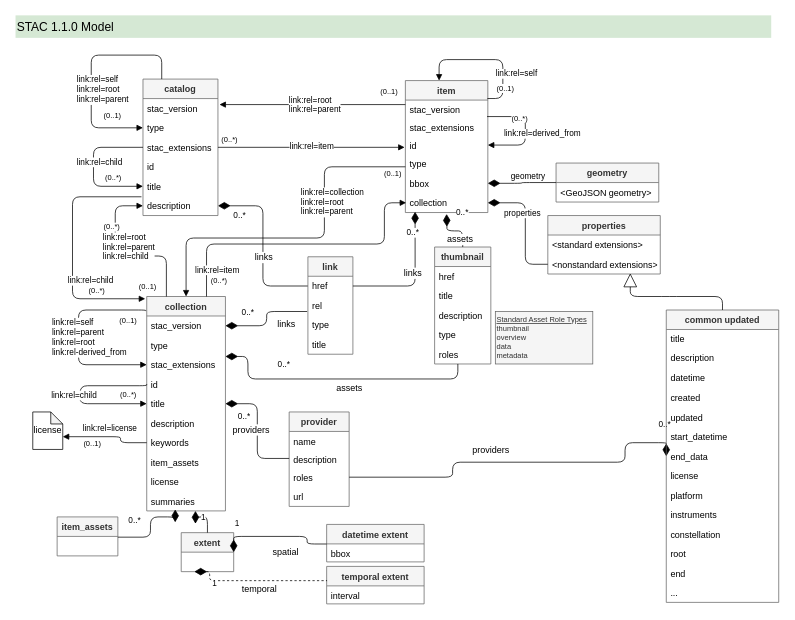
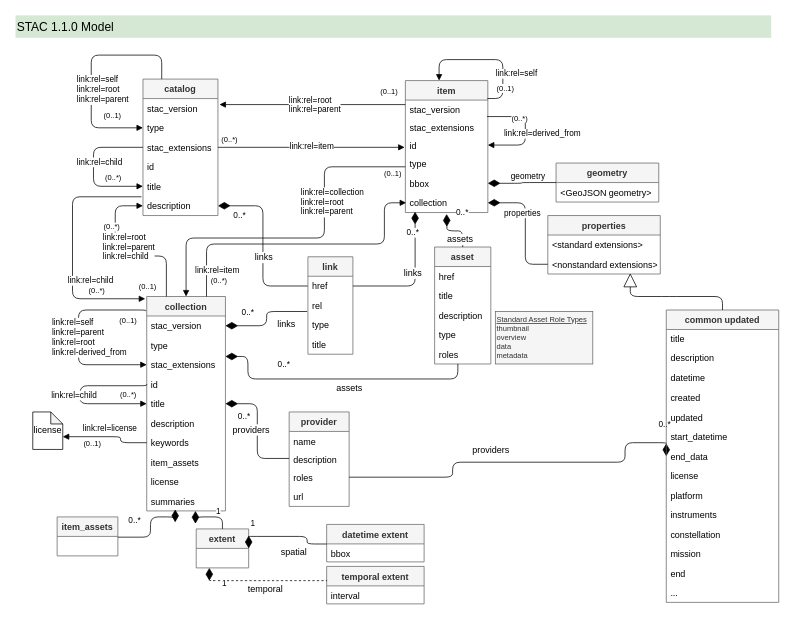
- <mxCell id="55" value="thumbnail" style="swimlane;fontStyle=1;childLayout=stackLayout;horizontal=1;startSize=26;fillColor=#f5f5f5;horizontalStack=0;resizeParent=1;resizeParentMax=0;resizeLast=0;collapsible=1;marginBottom=0;strokeColor=#666666;fontColor=#333333;" parent="1" vertex="1"><mxGeometry x="579" y="329" width="75" height="156" as="geometry" /></mxCell>
+ <mxCell id="55" value="asset" style="swimlane;fontStyle=1;childLayout=stackLayout;horizontal=1;startSize=26;fillColor=#f5f5f5;horizontalStack=0;resizeParent=1;resizeParentMax=0;resizeLast=0;collapsible=1;marginBottom=0;strokeColor=#666666;fontColor=#333333;" parent="1" vertex="1"><mxGeometry x="579" y="329" width="75" height="156" as="geometry" /></mxCell>
- <mxCell id="70" value="extent" style="swimlane;fontStyle=1;childLayout=stackLayout;horizontal=1;startSize=26;fillColor=#f5f5f5;horizontalStack=0;resizeParent=1;resizeParentMax=0;resizeLast=0;collapsible=1;marginBottom=0;strokeColor=#666666;fontColor=#333333;" parent="1" vertex="1"><mxGeometry x="241" y="710" width="70" height="52" as="geometry" /></mxCell>
+ <mxCell id="70" value="extent" style="swimlane;fontStyle=1;childLayout=stackLayout;horizontal=1;startSize=26;fillColor=#f5f5f5;horizontalStack=0;resizeParent=1;resizeParentMax=0;resizeLast=0;collapsible=1;marginBottom=0;strokeColor=#666666;fontColor=#333333;" parent="1" vertex="1"><mxGeometry x="261" y="705" width="70" height="52" as="geometry" /></mxCell>
- <mxCell id="93" value="root" style="text;strokeColor=none;fillColor=none;align=left;verticalAlign=top;spacingLeft=4;spacingRight=4;overflow=hidden;rotatable=0;points=[[0,0.5],[1,0.5]];portConstraint=eastwest;" parent="81" vertex="1"><mxGeometry y="312" width="150" height="26" as="geometry" /></mxCell>
+ <mxCell id="93" value="mission" style="text;strokeColor=none;fillColor=none;align=left;verticalAlign=top;spacingLeft=4;spacingRight=4;overflow=hidden;rotatable=0;points=[[0,0.5],[1,0.5]];portConstraint=eastwest;" parent="81" vertex="1"><mxGeometry y="312" width="150" height="26" as="geometry" /></mxCell>
